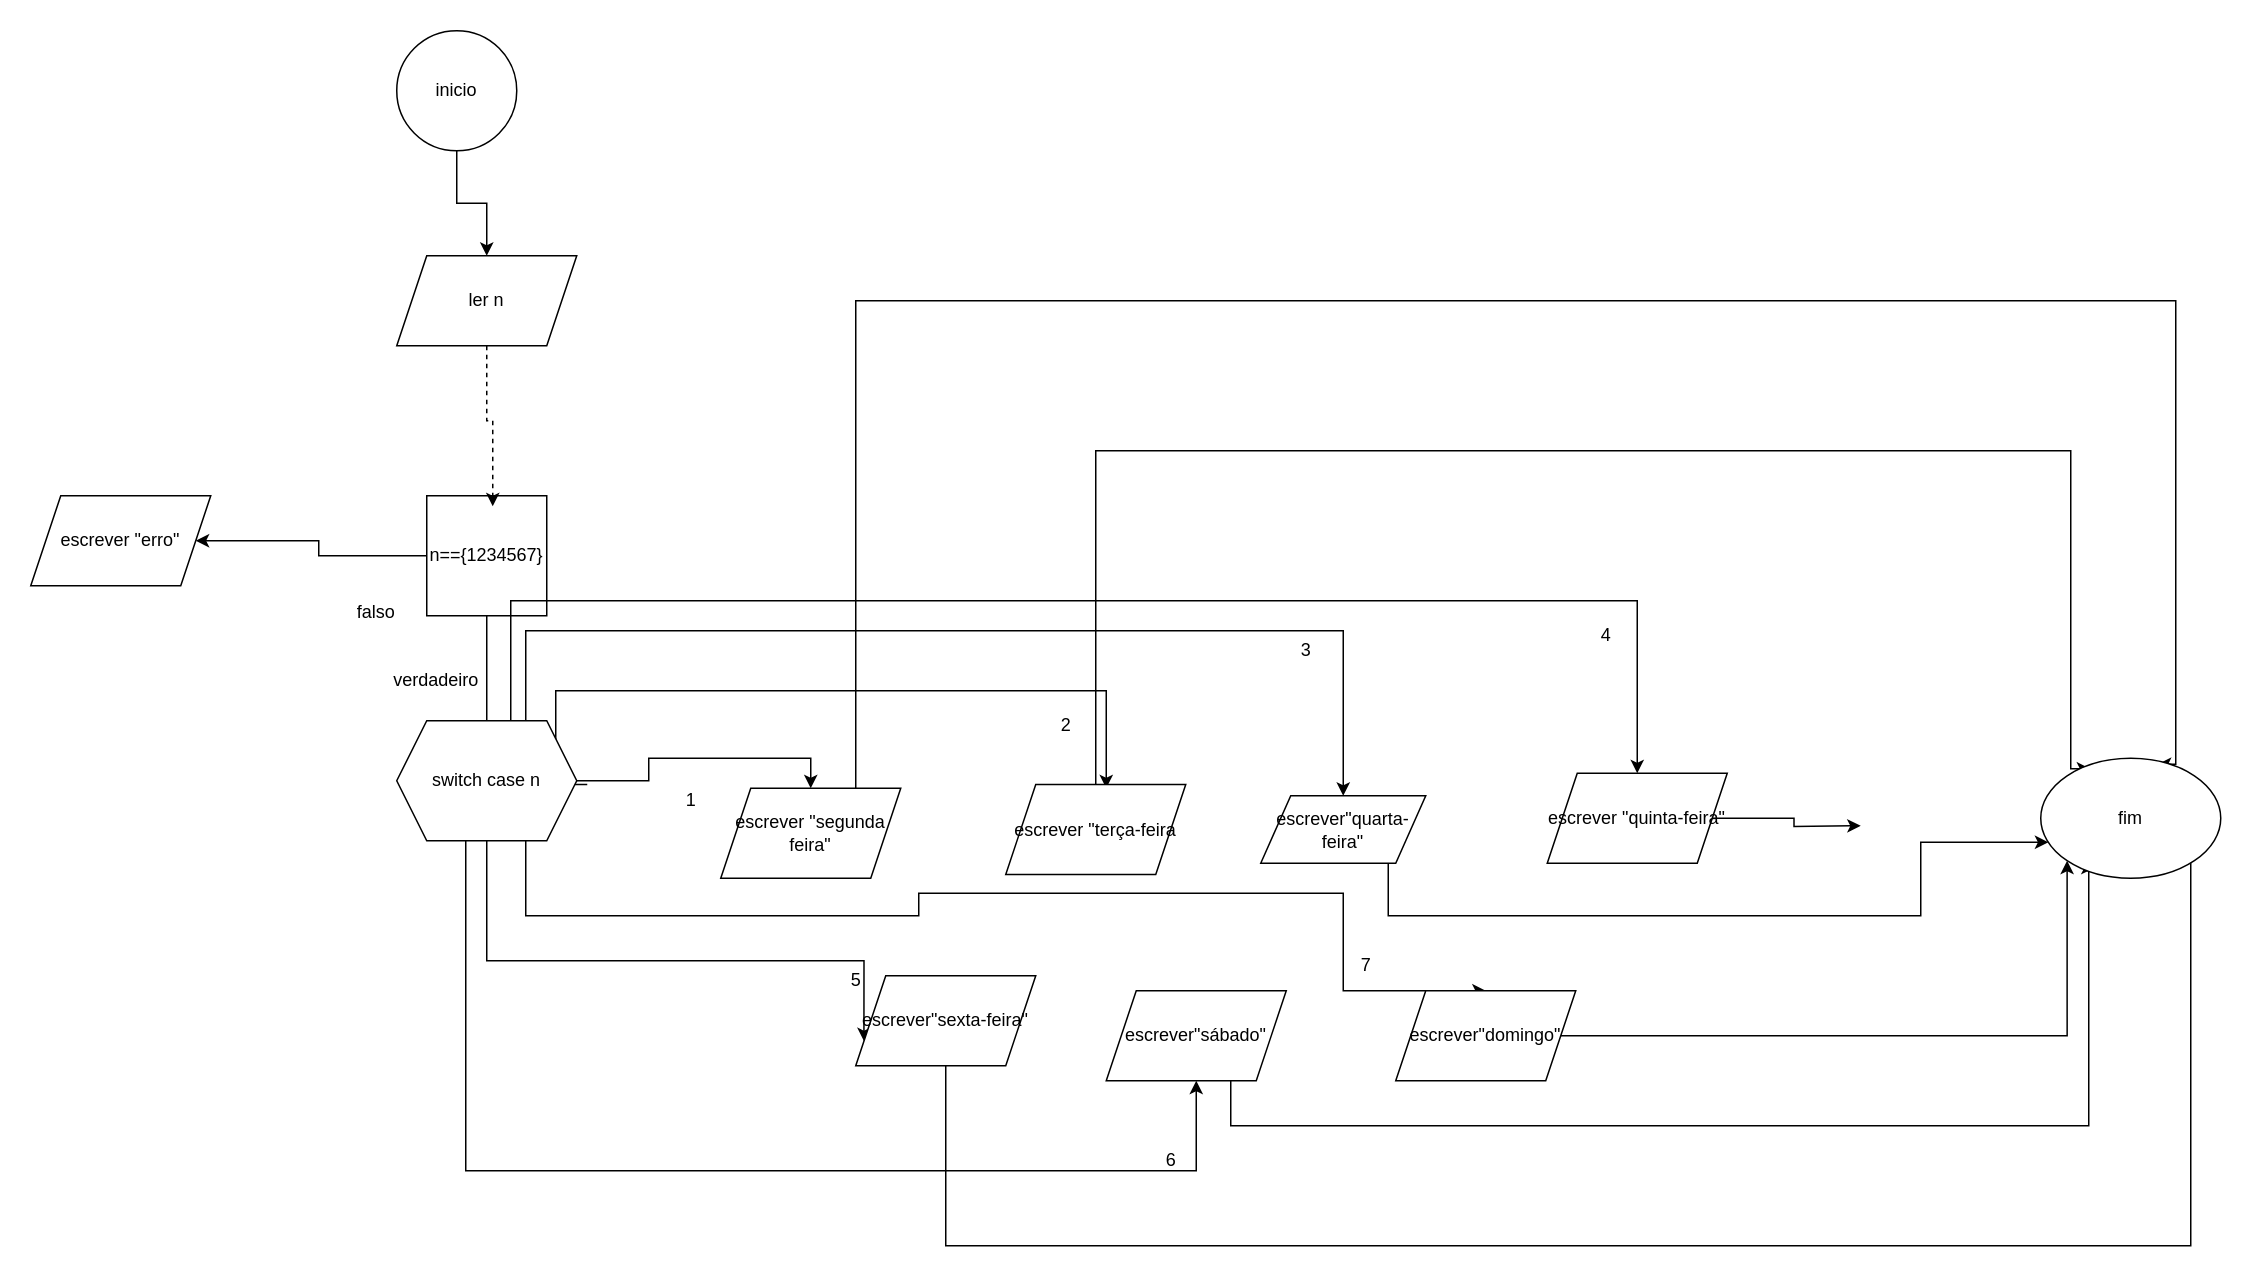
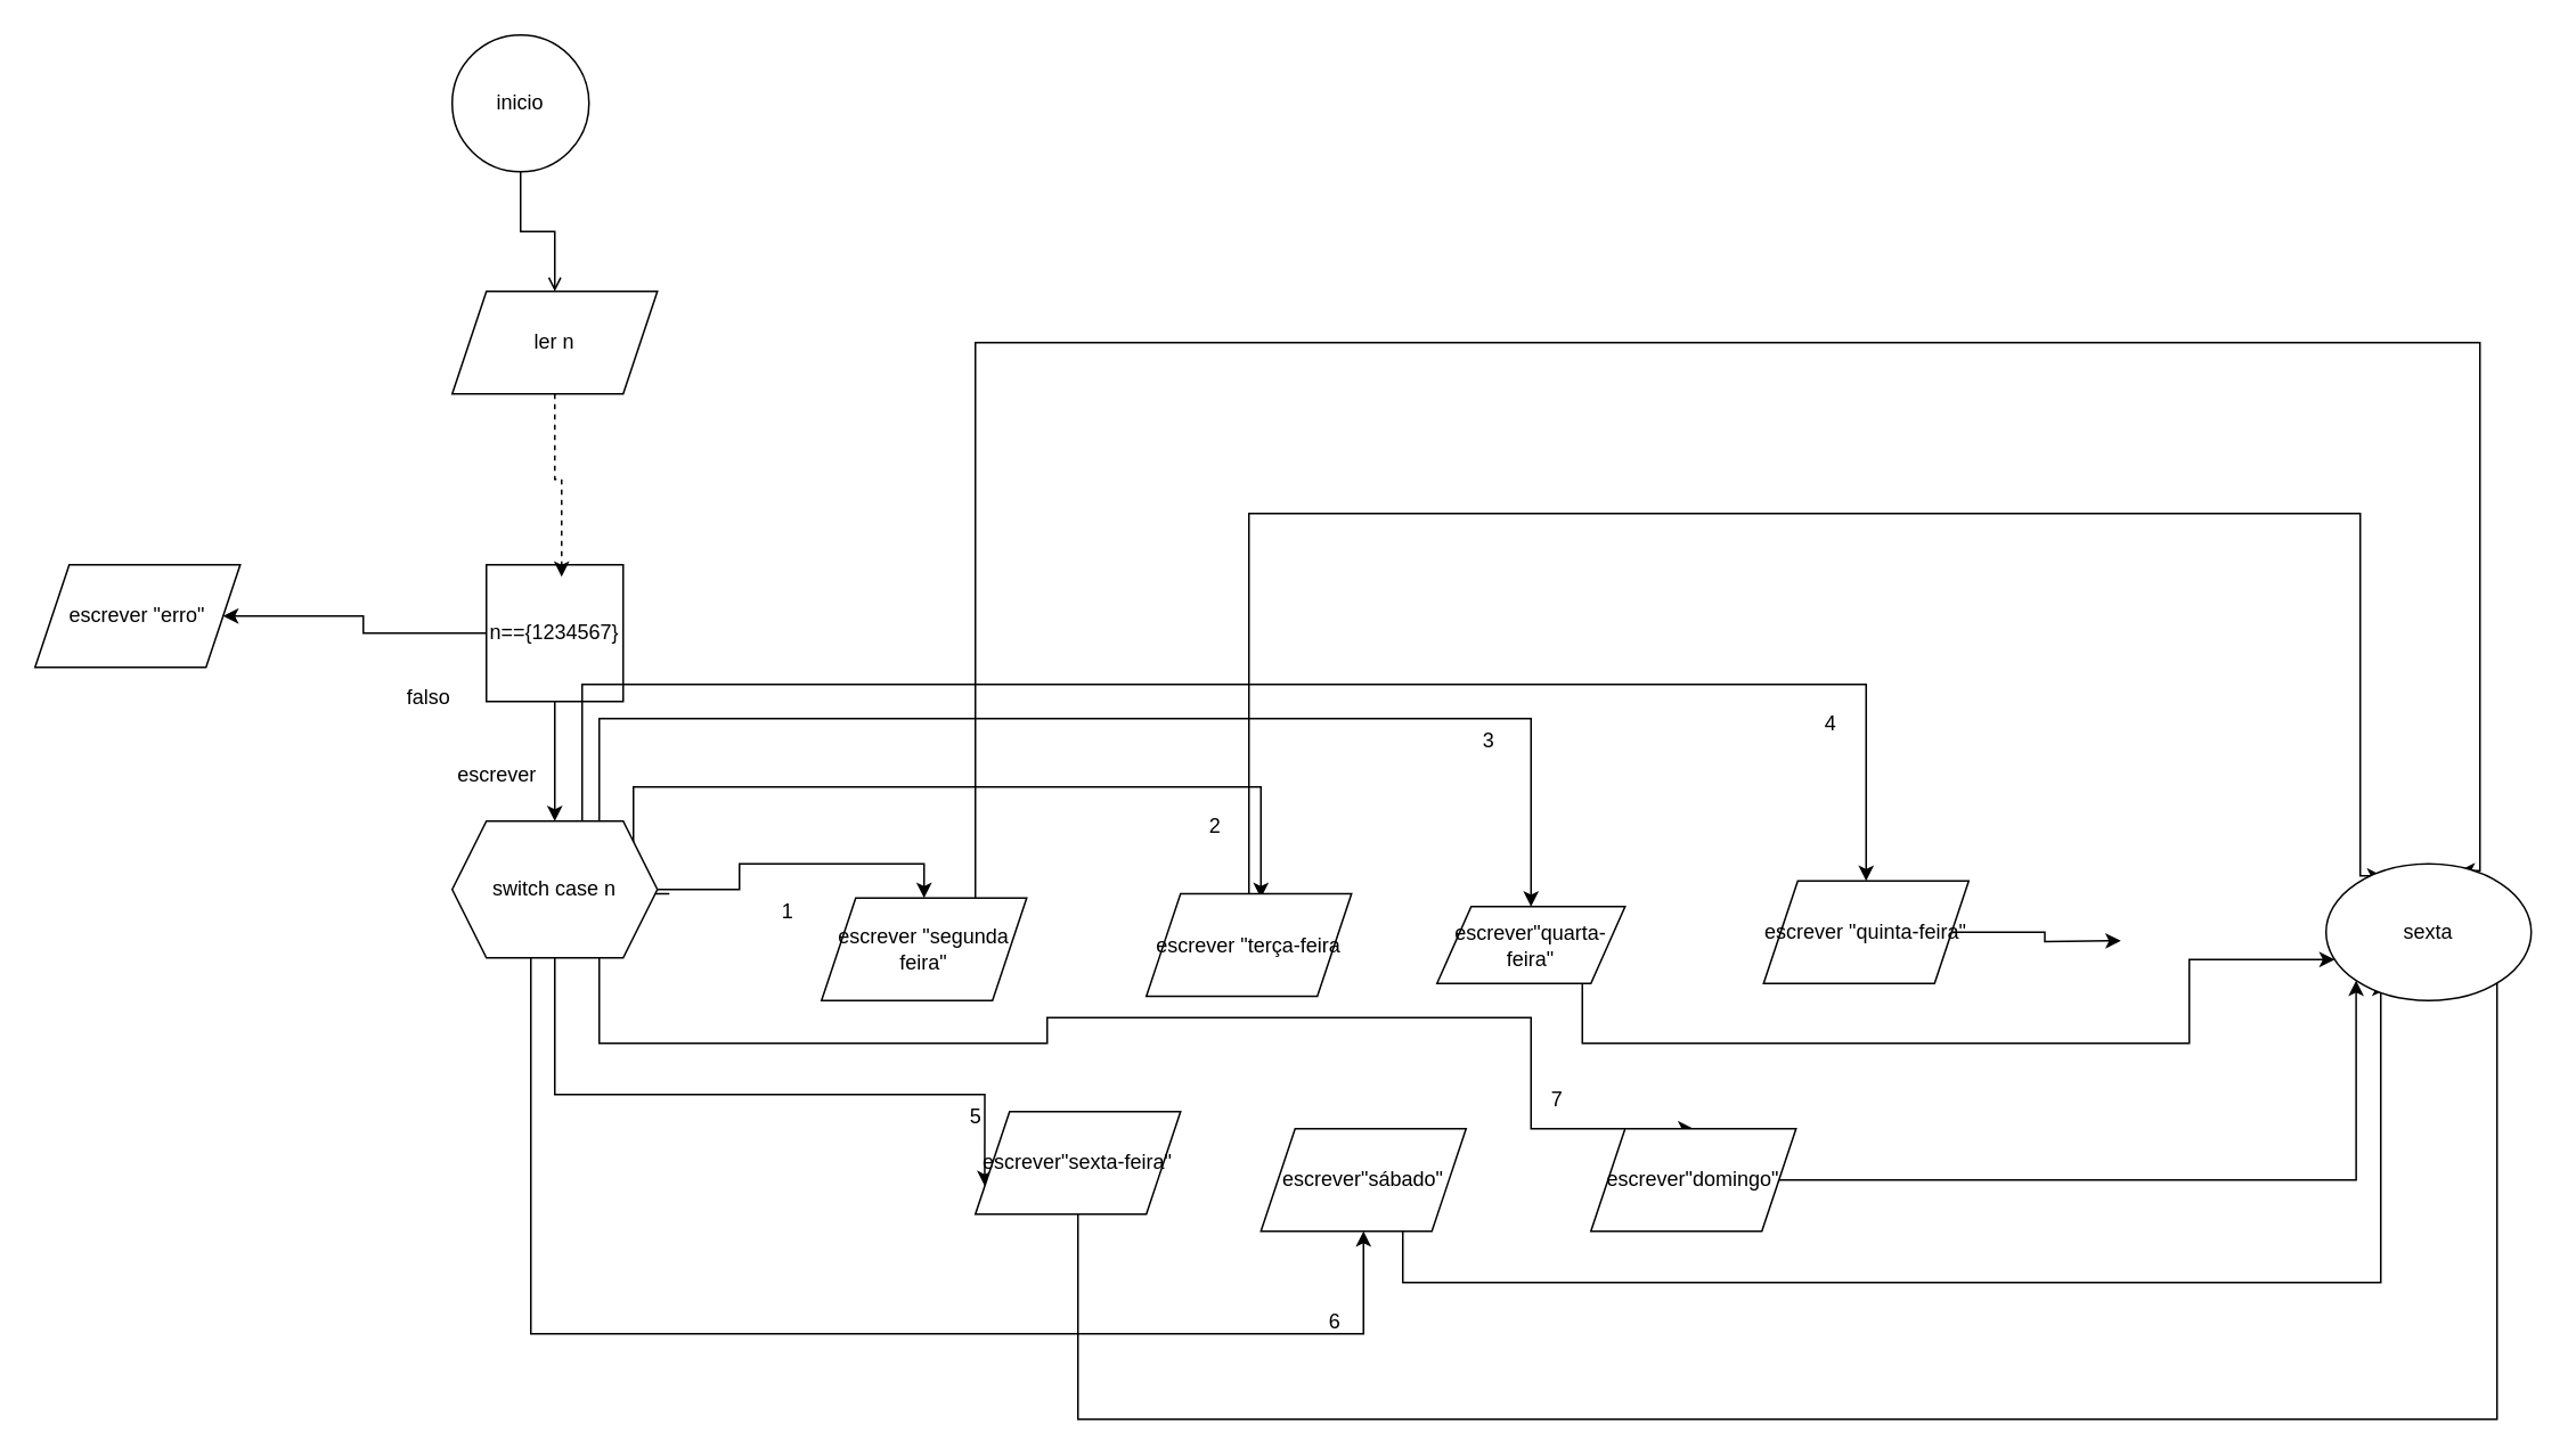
- <mxCell id="2" style="edgeStyle=orthogonalEdgeStyle;rounded=0;orthogonalLoop=1;jettySize=auto;html=1;entryX=0.5;entryY=0;entryDx=0;entryDy=0;" edge="1" parent="1" source="3" target="7"><mxGeometry relative="1" as="geometry" /></mxCell>
+ <mxCell id="2" style="edgeStyle=orthogonalEdgeStyle;rounded=0;orthogonalLoop=1;jettySize=auto;html=1;entryX=0.5;entryY=0;entryDx=0;entryDy=0;endArrow=open;" edge="1" parent="1" source="3" target="7"><mxGeometry relative="1" as="geometry" /></mxCell>
- <mxCell id="39" value="verdadeiro" style="text;html=1;align=center;verticalAlign=middle;resizable=0;points=[];autosize=1;strokeColor=none;fillColor=none;" vertex="1" parent="1"><mxGeometry x="250" y="438" width="80" height="30" as="geometry" /></mxCell>
+ <mxCell id="39" value="escrever" style="text;html=1;align=center;verticalAlign=middle;resizable=0;points=[];autosize=1;strokeColor=none;fillColor=none;" vertex="1" parent="1"><mxGeometry x="250" y="438" width="80" height="30" as="geometry" /></mxCell>
- <mxCell id="5" style="edgeStyle=orthogonalEdgeStyle;rounded=0;orthogonalLoop=1;jettySize=auto;html=1;entryX=0.5;entryY=0;entryDx=0;entryDy=0;endArrow=none;" edge="1" parent="1" source="6" target="16"><mxGeometry relative="1" as="geometry" /></mxCell>
+ <mxCell id="5" style="edgeStyle=orthogonalEdgeStyle;rounded=0;orthogonalLoop=1;jettySize=auto;html=1;entryX=0.5;entryY=0;entryDx=0;entryDy=0;" edge="1" parent="1" source="6" target="16"><mxGeometry relative="1" as="geometry" /></mxCell>
- <mxCell id="41" value="fim" style="ellipse;whiteSpace=wrap;html=1;" vertex="1" parent="1"><mxGeometry x="1360" y="505" width="120" height="80" as="geometry" /></mxCell>
+ <mxCell id="41" value="sexta" style="ellipse;whiteSpace=wrap;html=1;" vertex="1" parent="1"><mxGeometry x="1360" y="505" width="120" height="80" as="geometry" /></mxCell>
